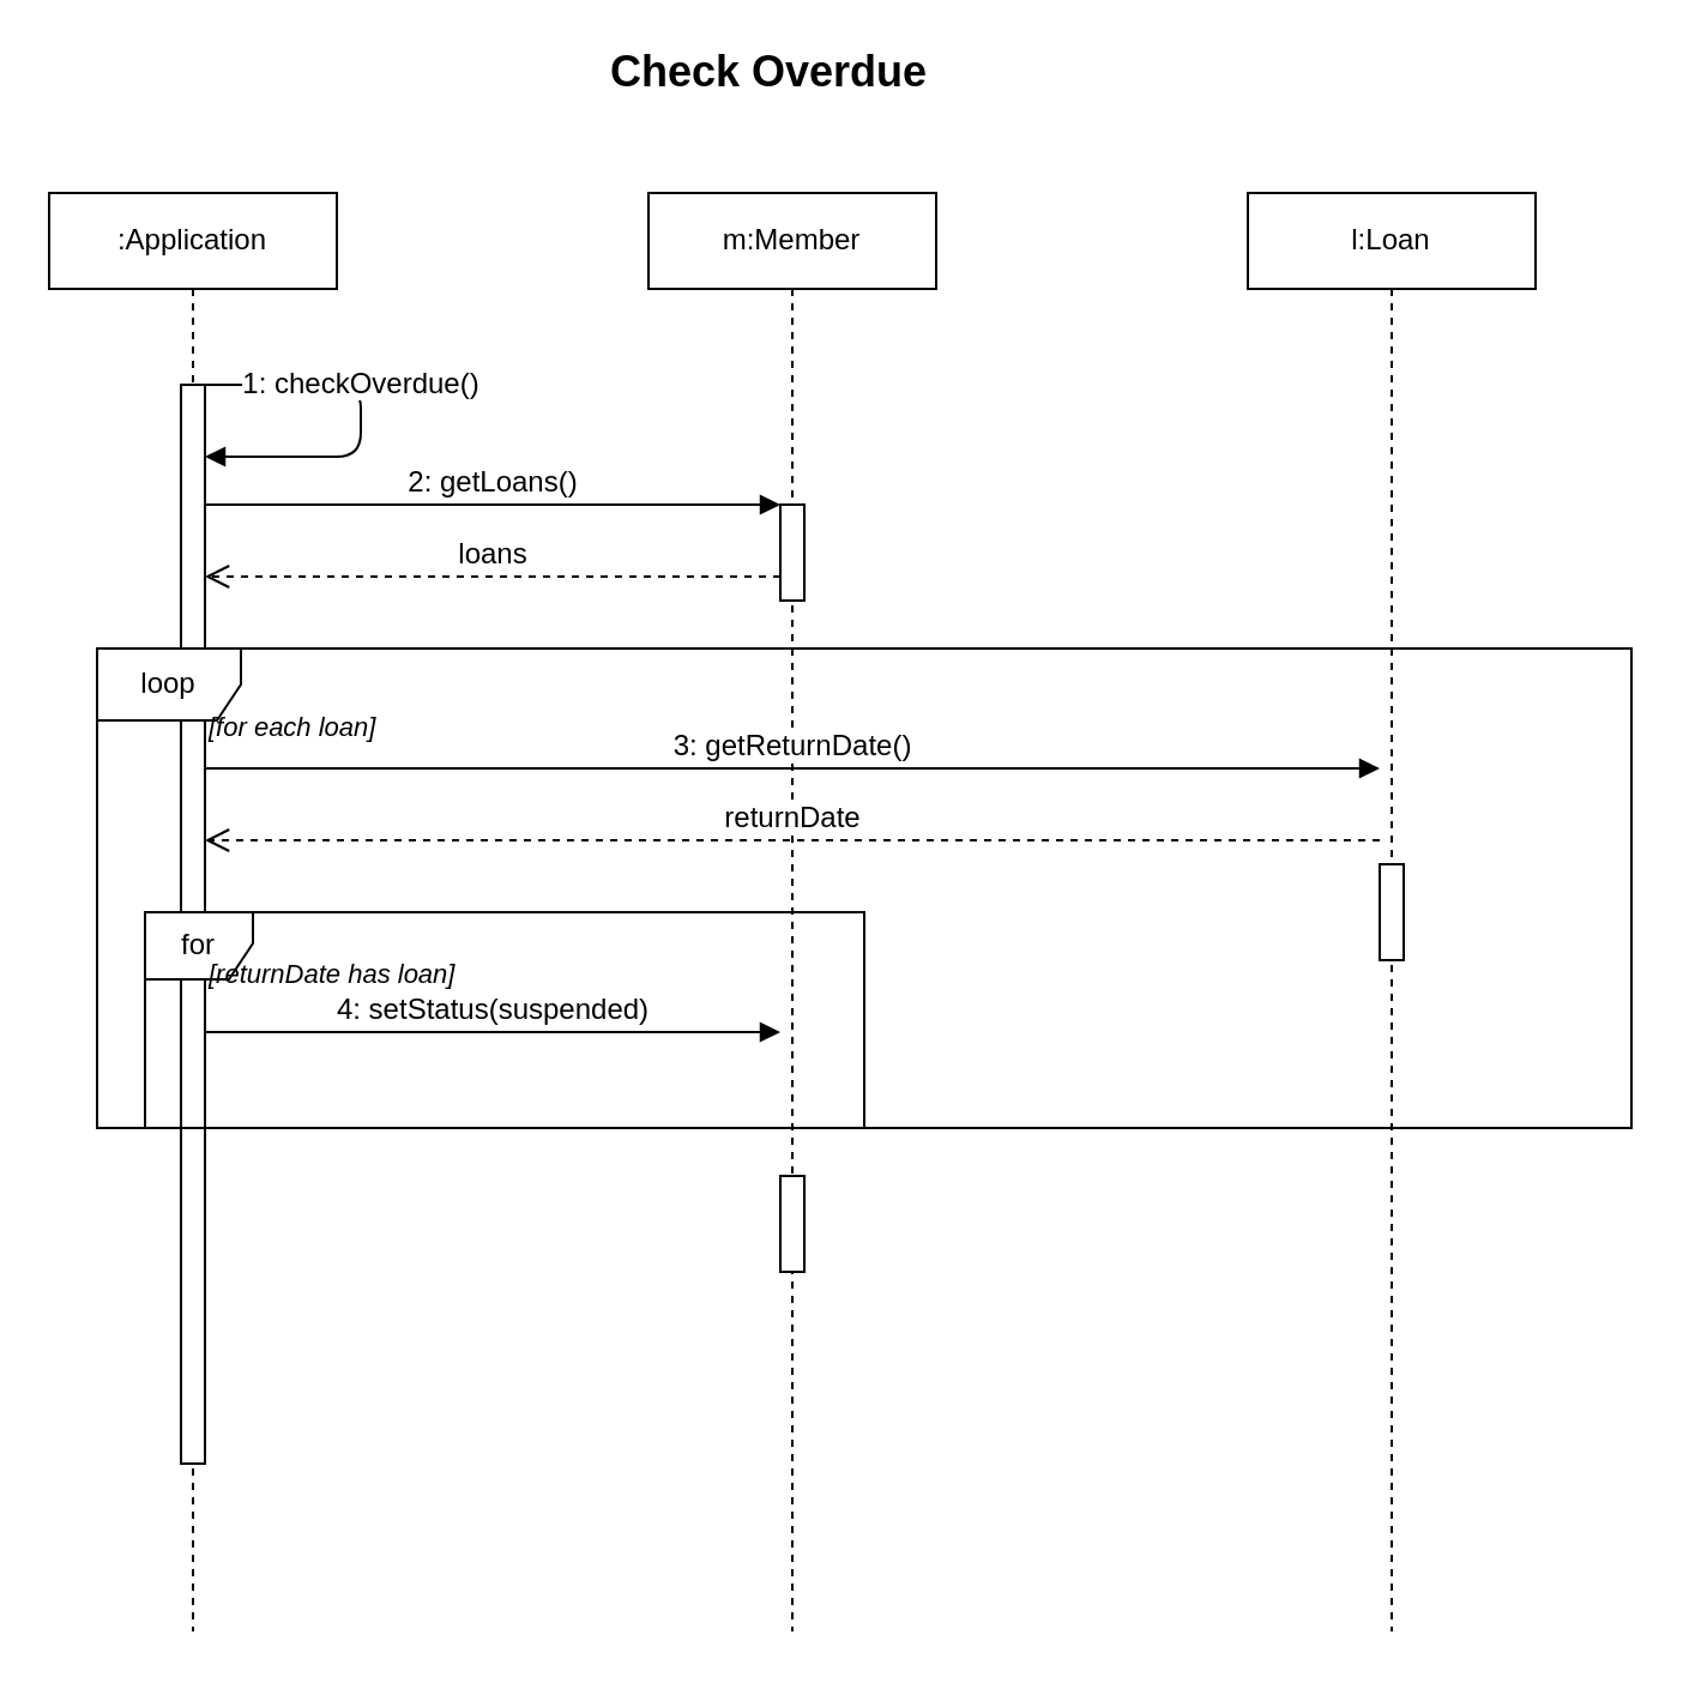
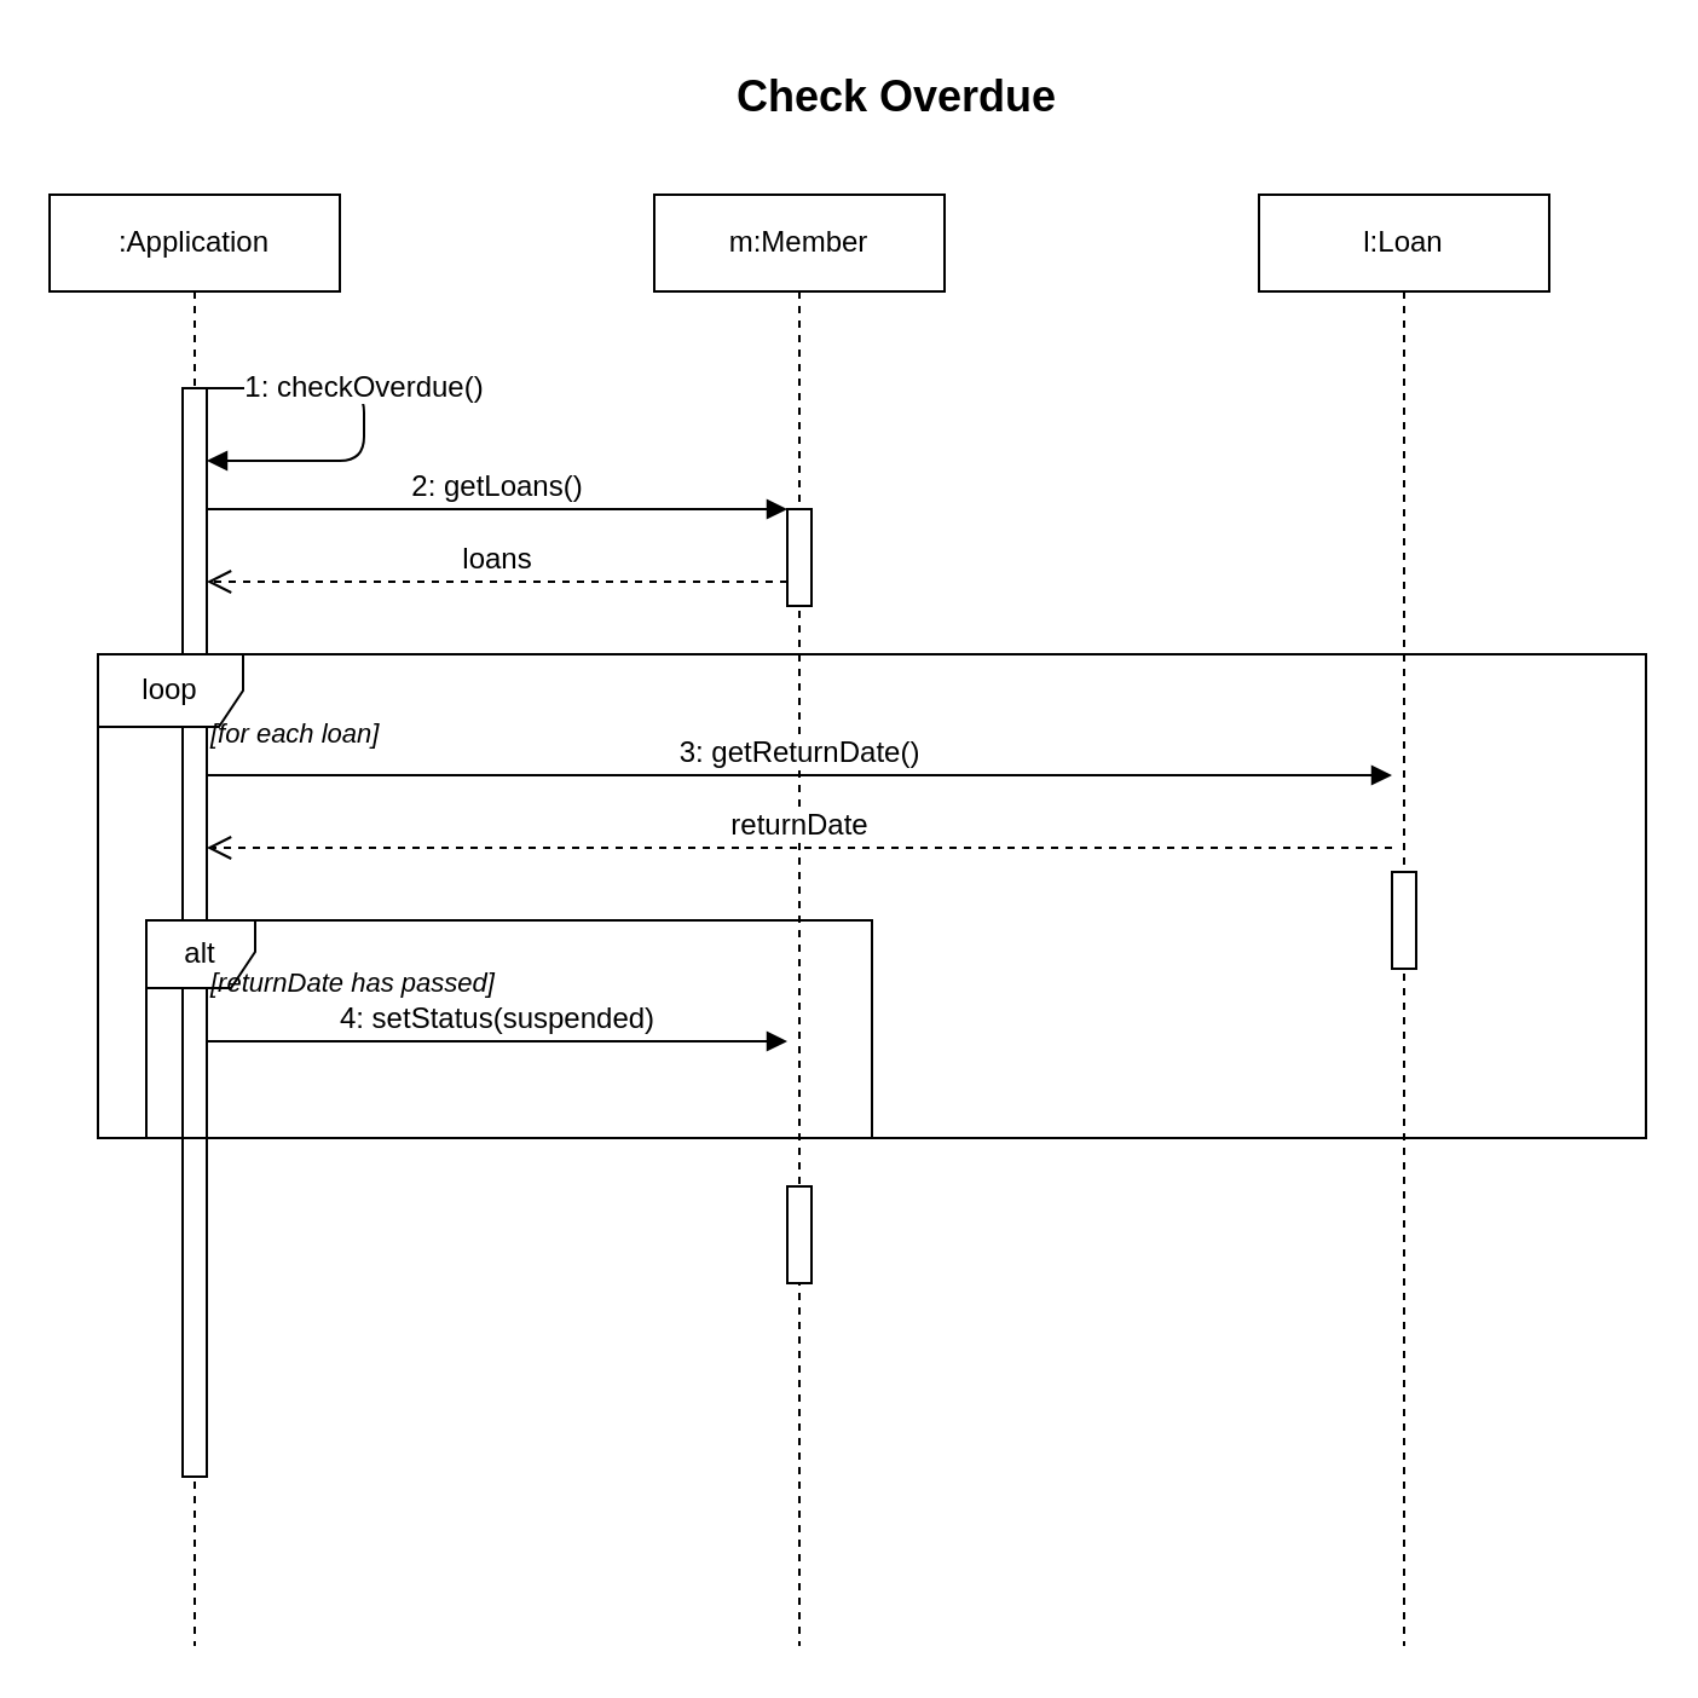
- <mxCell id="2" value="Check Overdue" style="text;html=1;strokeColor=none;fillColor=none;align=center;verticalAlign=middle;fontSize=18;fontStyle=1;" parent="1" vertex="1"><mxGeometry x="170" y="10" width="300" height="40" as="geometry" /></mxCell>
+ <mxCell id="2" value="Check Overdue" style="text;html=1;strokeColor=none;fillColor=none;align=center;verticalAlign=middle;fontSize=18;fontStyle=1;" parent="1" vertex="1"><mxGeometry x="220" y="20" width="300" height="40" as="geometry" /></mxCell>
- <mxCell id="17" value="for" style="shape=umlFrame;whiteSpace=wrap;html=1;width=45;height=28;fontSize=12;" parent="1" vertex="1"><mxGeometry x="60" y="380" width="300" height="90" as="geometry" /></mxCell>
+ <mxCell id="17" value="alt" style="shape=umlFrame;whiteSpace=wrap;html=1;width=45;height=28;fontSize=12;" parent="1" vertex="1"><mxGeometry x="60" y="380" width="300" height="90" as="geometry" /></mxCell>
- <mxCell id="18" value="[returnDate has loan]" style="text;html=1;align=left;verticalAlign=top;fontStyle=2;fontSize=11;" parent="1" vertex="1"><mxGeometry x="85" y="393" width="150" height="20" as="geometry" /></mxCell>
+ <mxCell id="18" value="[returnDate has passed]" style="text;html=1;align=left;verticalAlign=top;fontStyle=2;fontSize=11;" parent="1" vertex="1"><mxGeometry x="85" y="393" width="150" height="20" as="geometry" /></mxCell>
